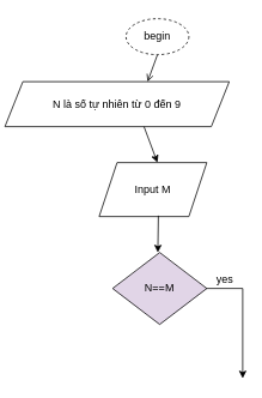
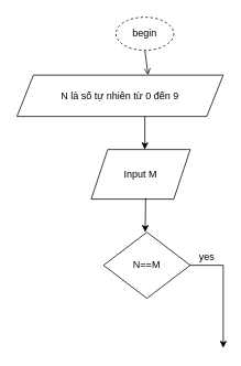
- <mxCell id="4" value="N là số tự nhiên từ 0 đến 9" style="shape=parallelogram;perimeter=parallelogramPerimeter;whiteSpace=wrap;html=1;fixedSize=1;" vertex="1" parent="1"><mxGeometry x="5" y="90" width="250" height="50" as="geometry" /></mxCell>
+ <mxCell id="4" value="N là số tự nhiên từ 0 đến 9" style="shape=parallelogram;perimeter=parallelogramPerimeter;whiteSpace=wrap;html=1;fixedSize=1;" vertex="1" parent="1"><mxGeometry x="20" y="90" width="250" height="50" as="geometry" /></mxCell>
- <mxCell id="9" value="N==M" style="rhombus;whiteSpace=wrap;html=1;fillColor=#e1d5e7;" vertex="1" parent="1"><mxGeometry x="125" y="280" width="105" height="80" as="geometry" /></mxCell>
+ <mxCell id="9" value="N==M" style="rhombus;whiteSpace=wrap;html=1;" vertex="1" parent="1"><mxGeometry x="125" y="280" width="105" height="80" as="geometry" /></mxCell>
